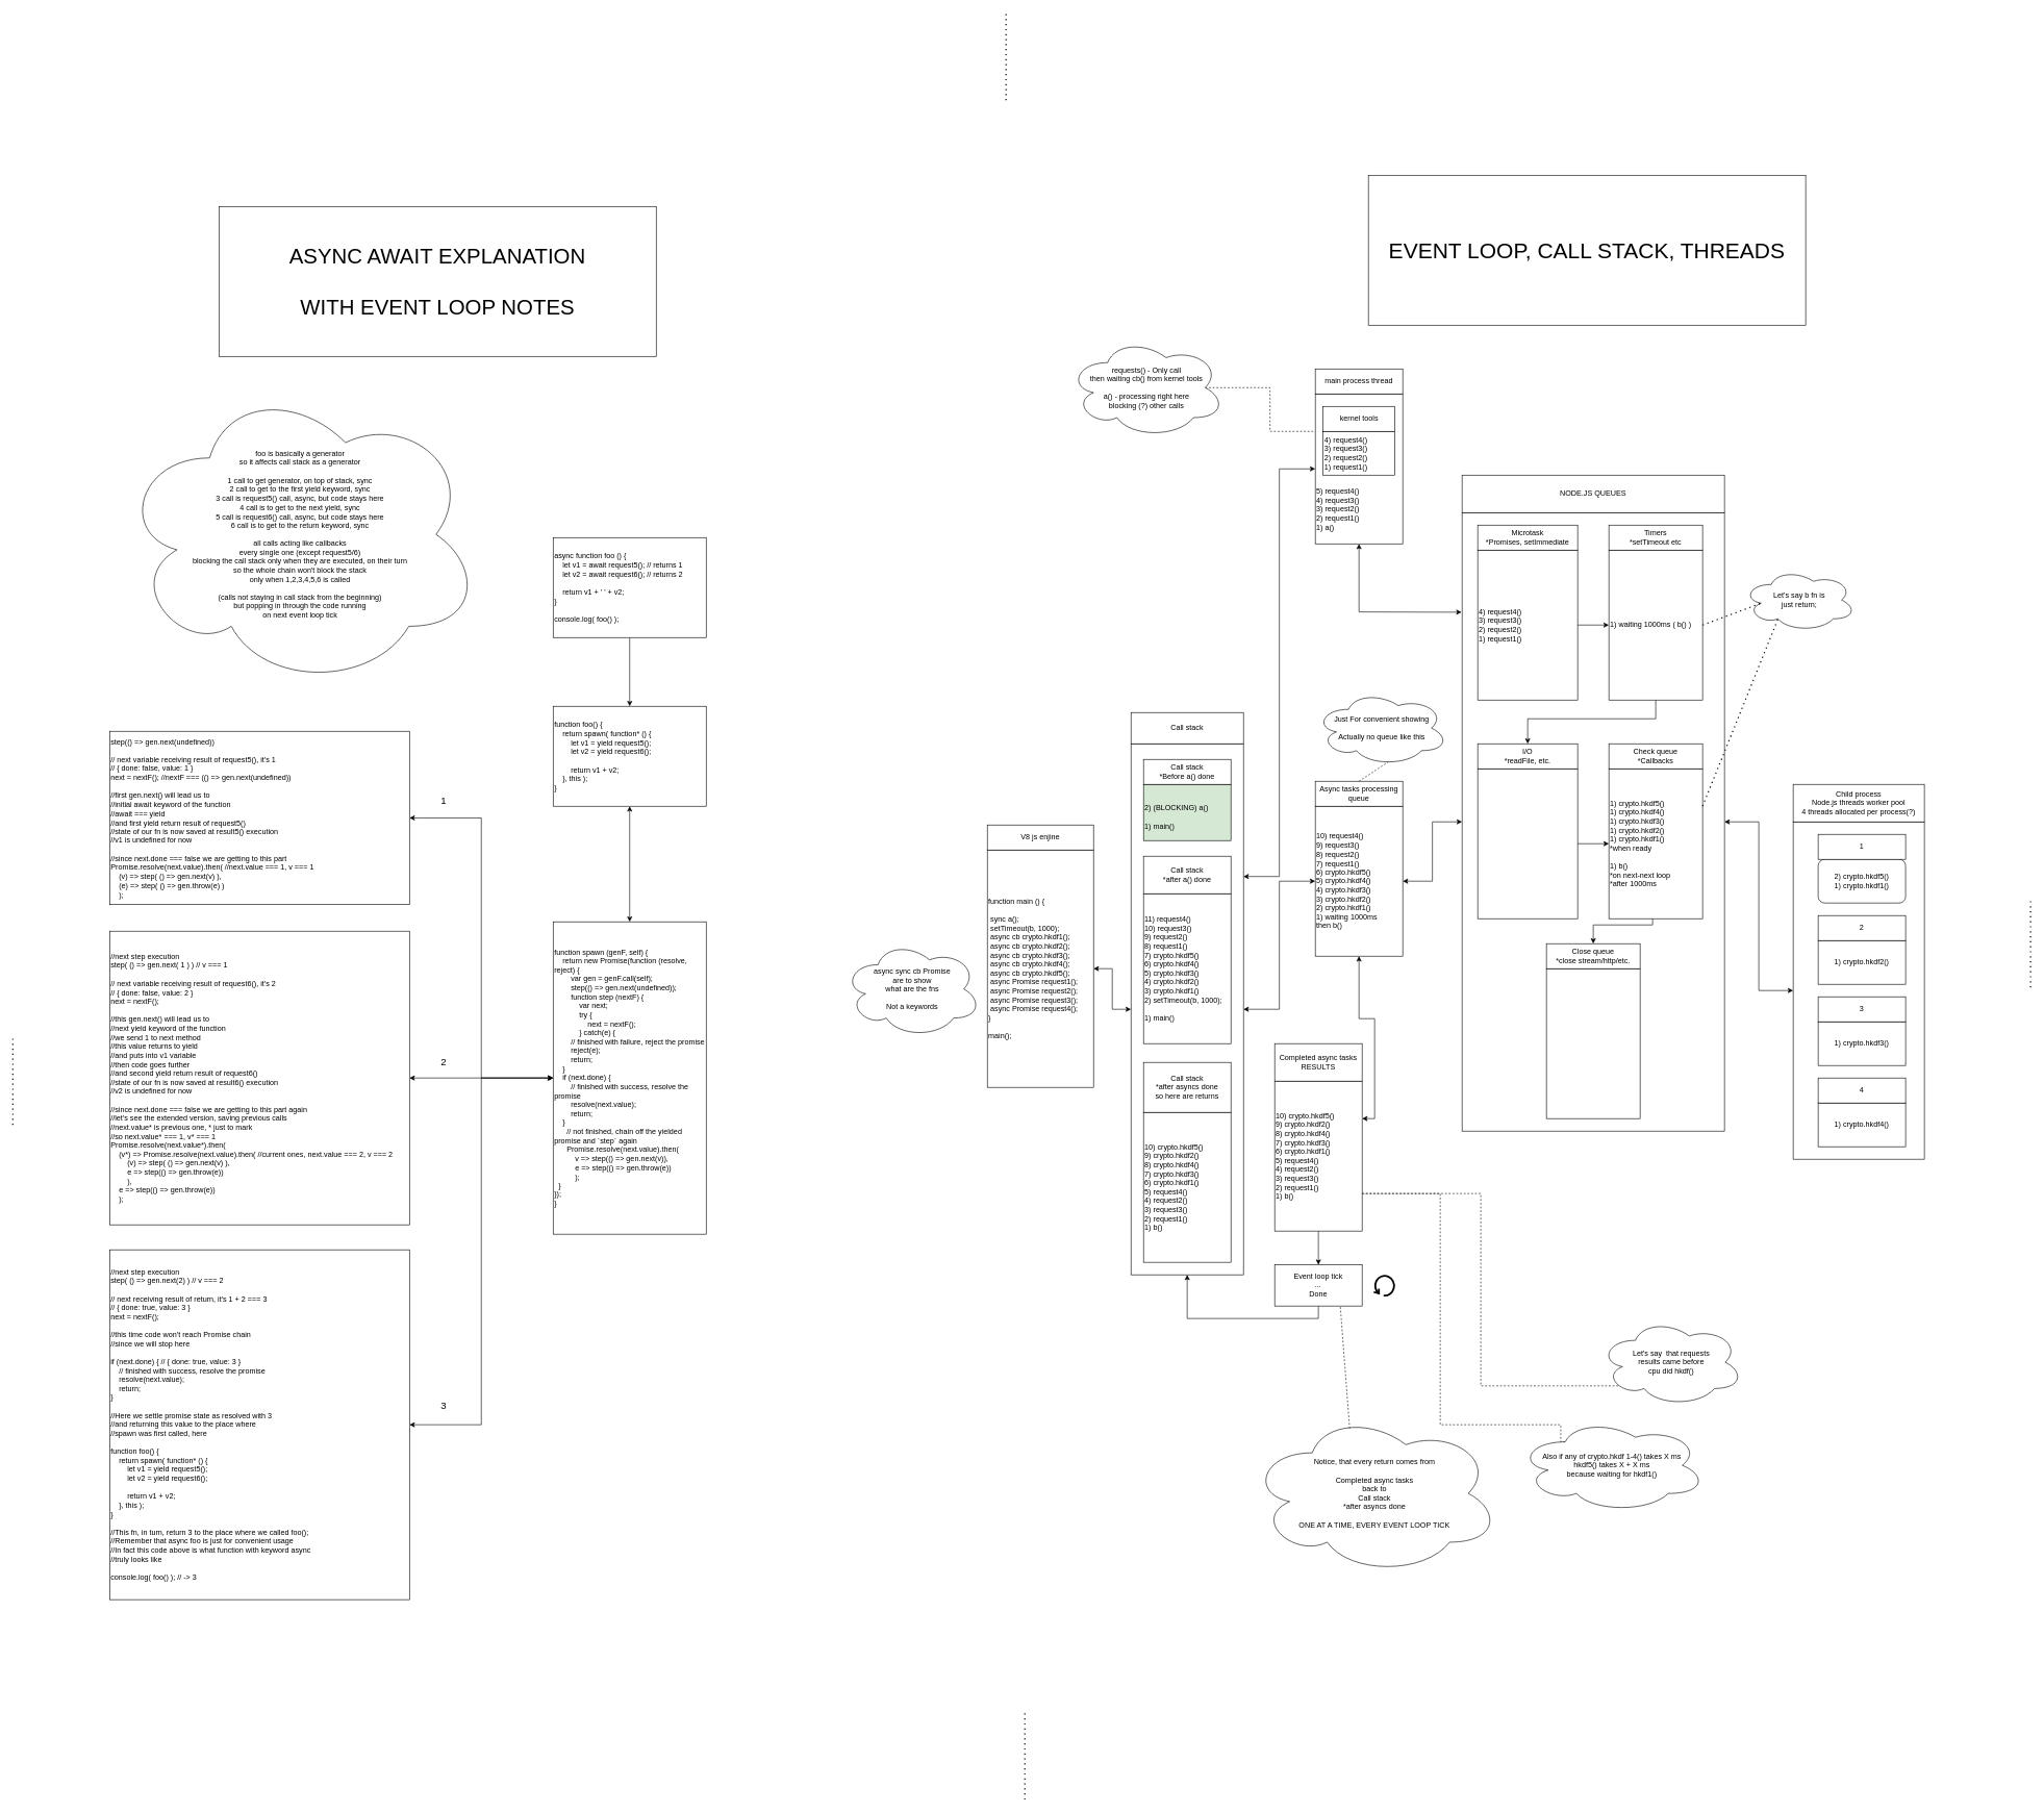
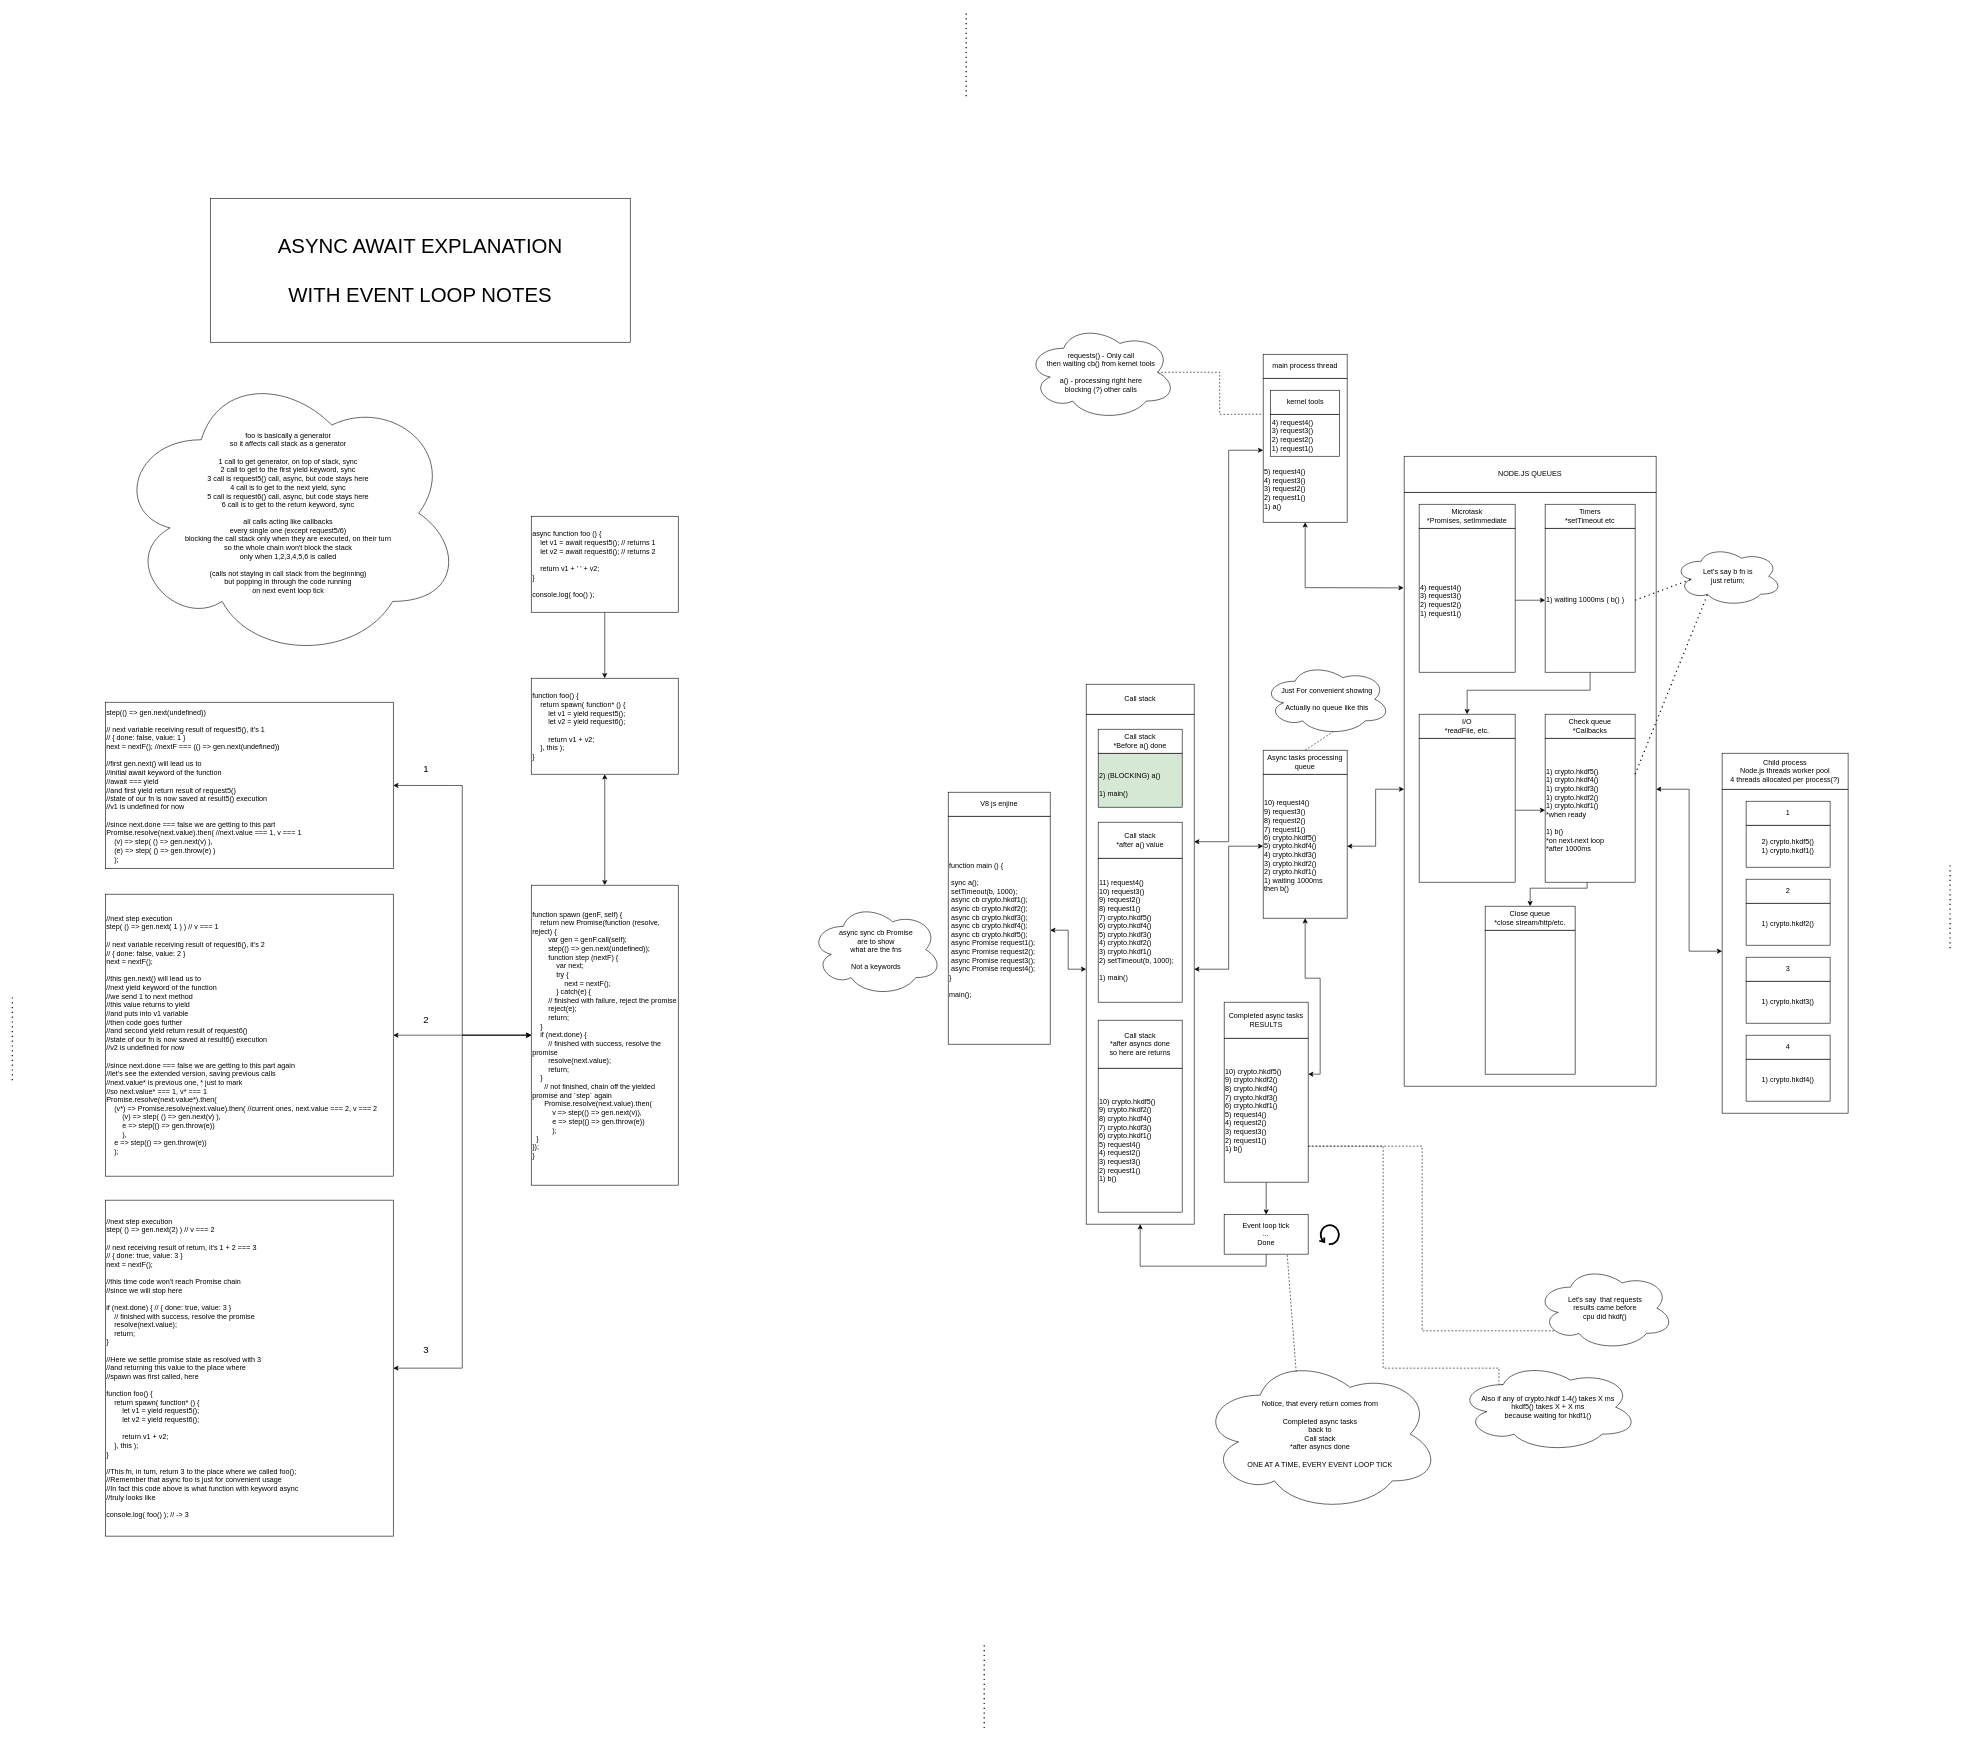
- <mxCell id="18" value="&lt;font style=&quot;font-size: 35px&quot;&gt;EVENT LOOP, CALL STACK, THREADS&lt;br&gt;&lt;/font&gt;" style="rounded=0;whiteSpace=wrap;html=1;" vertex="1" parent="1"><mxGeometry x="2190" y="280" width="700" height="240" as="geometry" /></mxCell>
- <mxCell id="58" value="Call stack&lt;br&gt;*after a() done" style="rounded=0;whiteSpace=wrap;html=1;" vertex="1" parent="1"><mxGeometry x="1830" y="1370" width="140" height="60" as="geometry" /></mxCell>
+ <mxCell id="58" value="Call stack&lt;br&gt;*after a() value" style="rounded=0;whiteSpace=wrap;html=1;" vertex="1" parent="1"><mxGeometry x="1830" y="1370" width="140" height="60" as="geometry" /></mxCell>
- <mxCell id="37" value="2) crypto.hkdf5()&lt;br&gt;1) crypto.hkdf1()" style="whiteSpace=wrap;html=1;rounded=1;" vertex="1" parent="1"><mxGeometry x="2910" y="1375" width="140" height="70" as="geometry" /></mxCell>
+ <mxCell id="37" value="2) crypto.hkdf5()&lt;br&gt;1) crypto.hkdf1()" style="rounded=0;whiteSpace=wrap;html=1;" vertex="1" parent="1"><mxGeometry x="2910" y="1375" width="140" height="70" as="geometry" /></mxCell>
